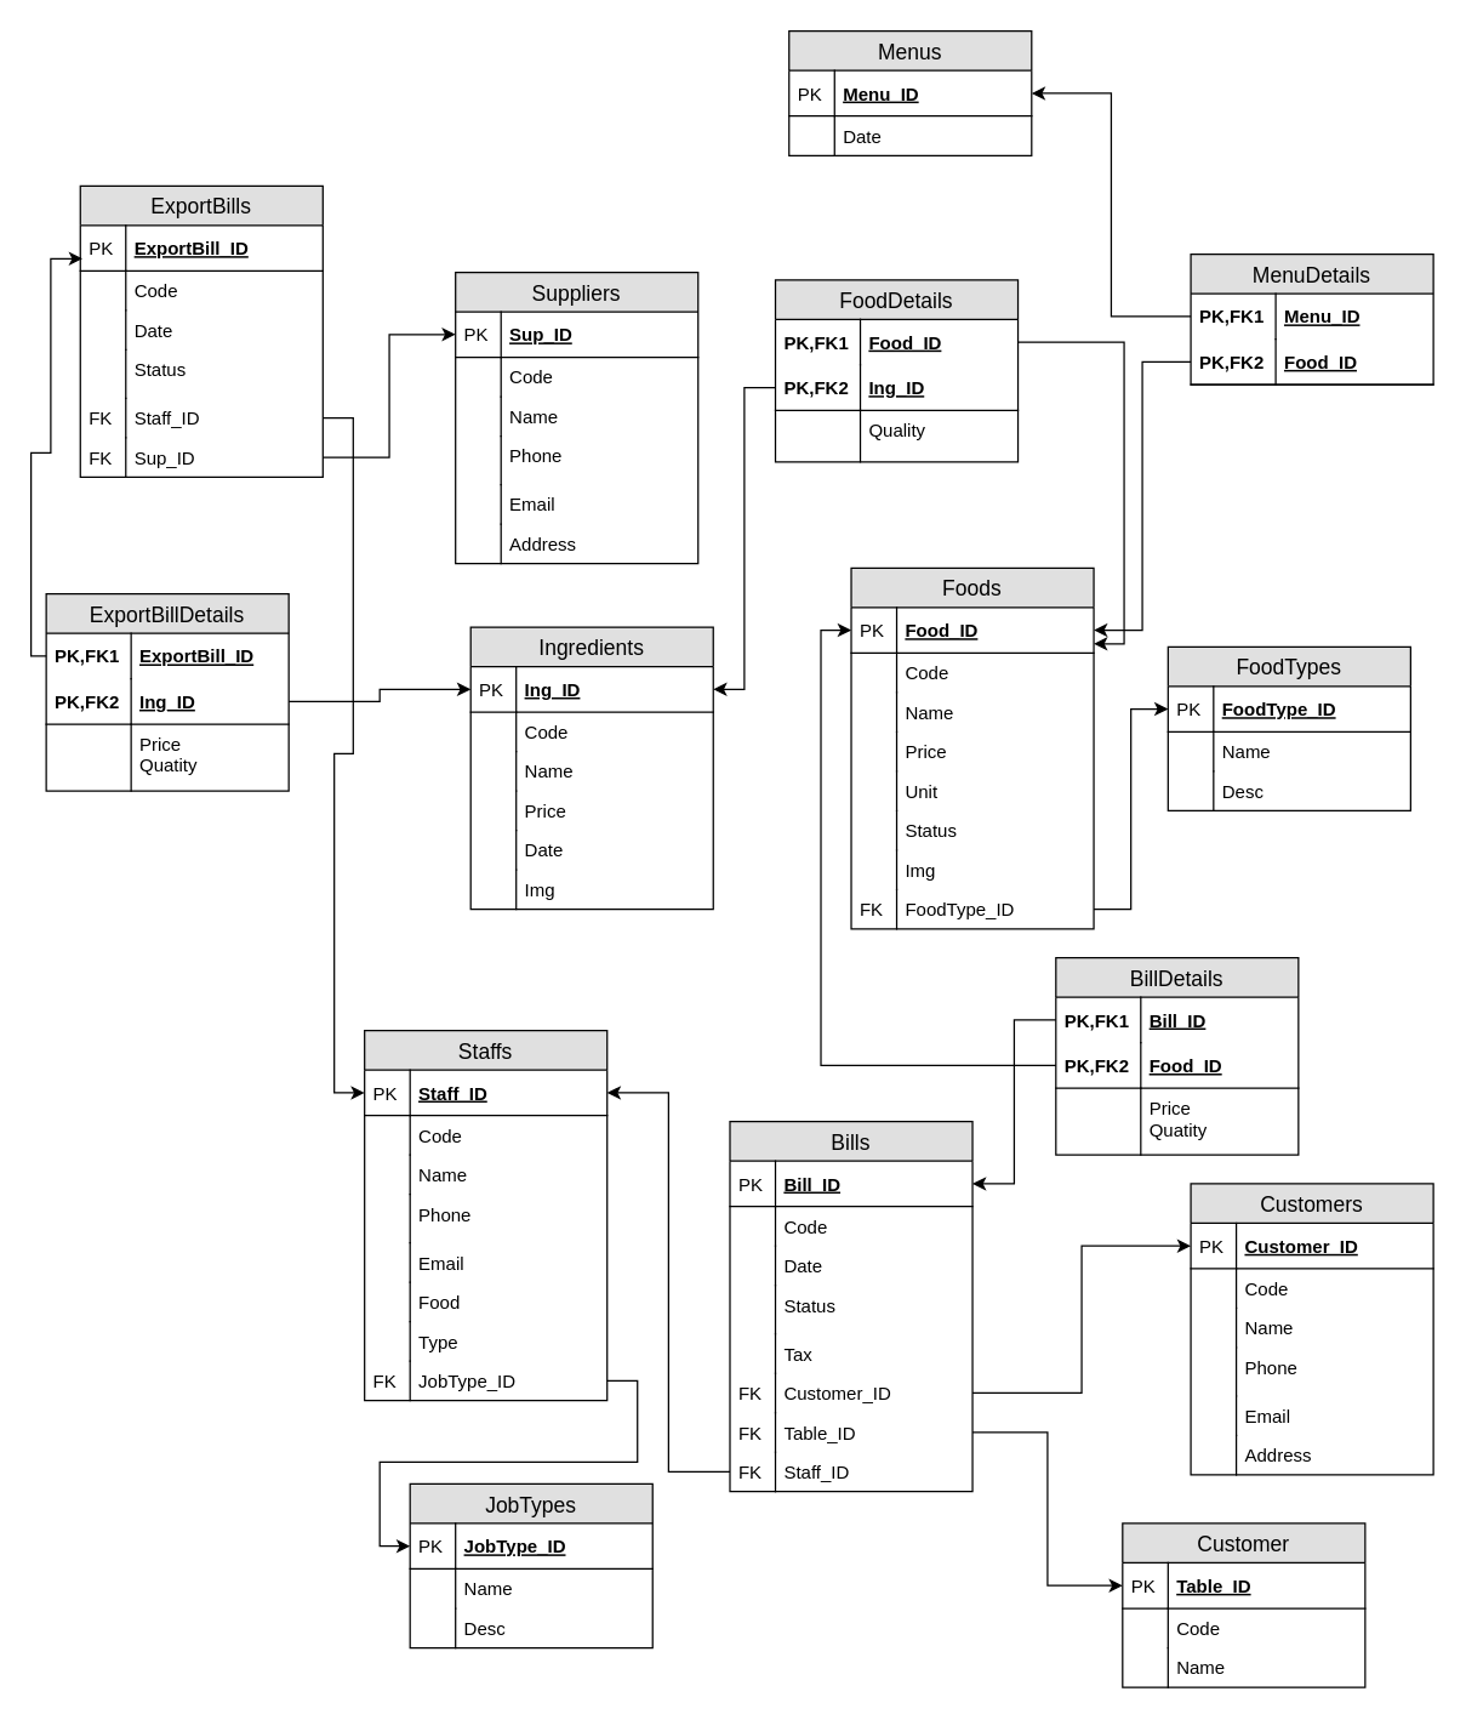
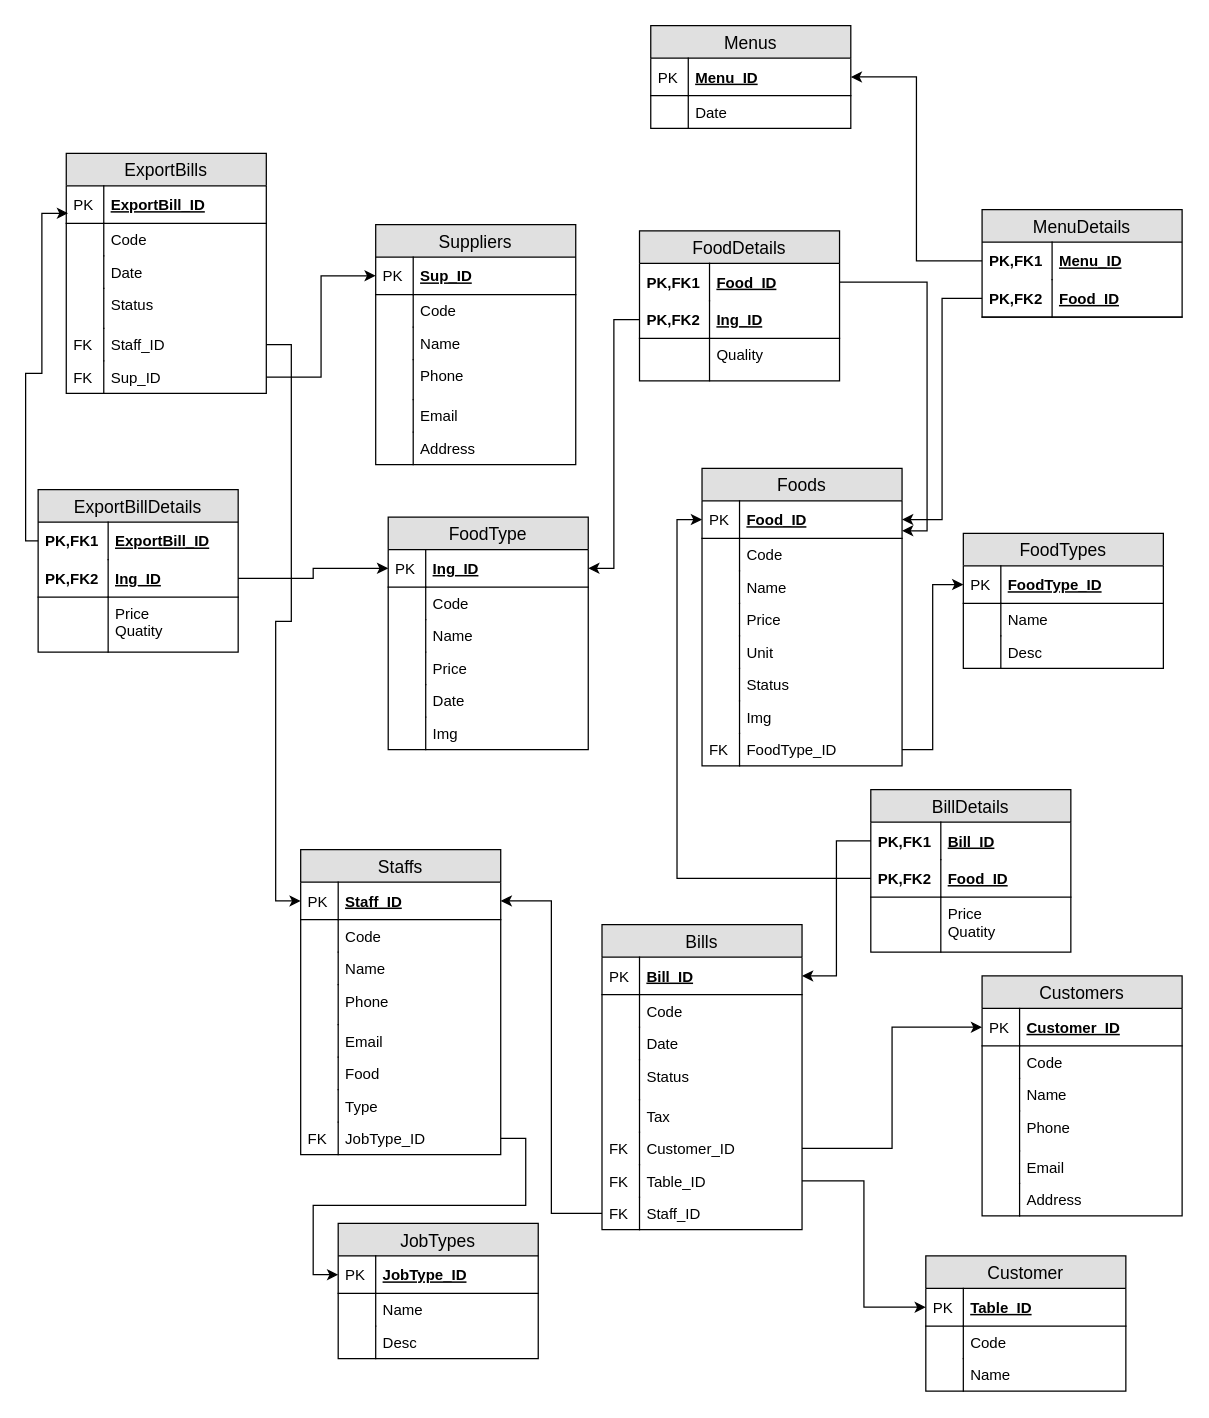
- <mxCell id="101" value="Ingredients" style="swimlane;fontStyle=0;childLayout=stackLayout;horizontal=1;startSize=26;fillColor=#e0e0e0;horizontalStack=0;resizeParent=1;resizeParentMax=0;resizeLast=0;collapsible=1;marginBottom=0;swimlaneFillColor=#ffffff;align=center;fontSize=14;" parent="1" vertex="1"><mxGeometry x="310" y="413" width="160" height="186" as="geometry" /></mxCell>
+ <mxCell id="101" value="FoodType" style="swimlane;fontStyle=0;childLayout=stackLayout;horizontal=1;startSize=26;fillColor=#e0e0e0;horizontalStack=0;resizeParent=1;resizeParentMax=0;resizeLast=0;collapsible=1;marginBottom=0;swimlaneFillColor=#ffffff;align=center;fontSize=14;" parent="1" vertex="1"><mxGeometry x="310" y="413" width="160" height="186" as="geometry" /></mxCell>
